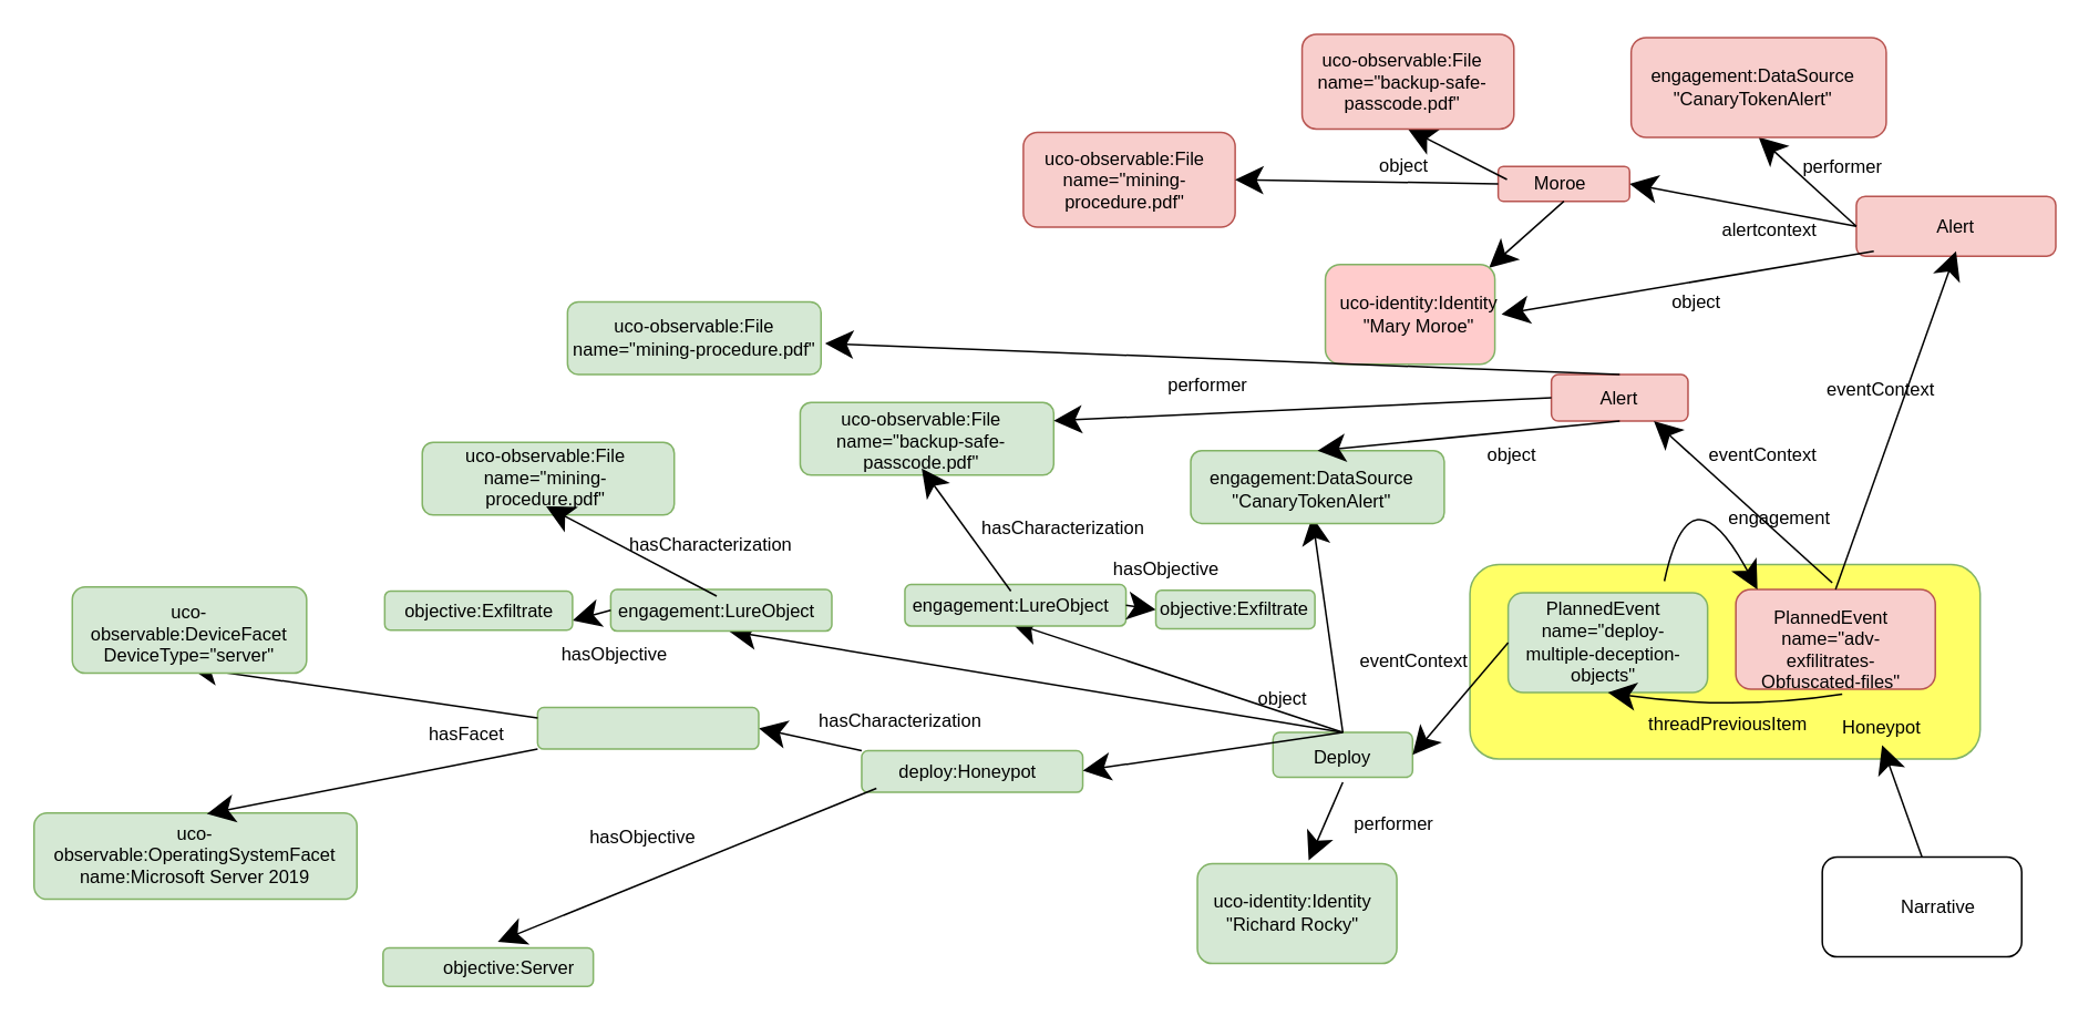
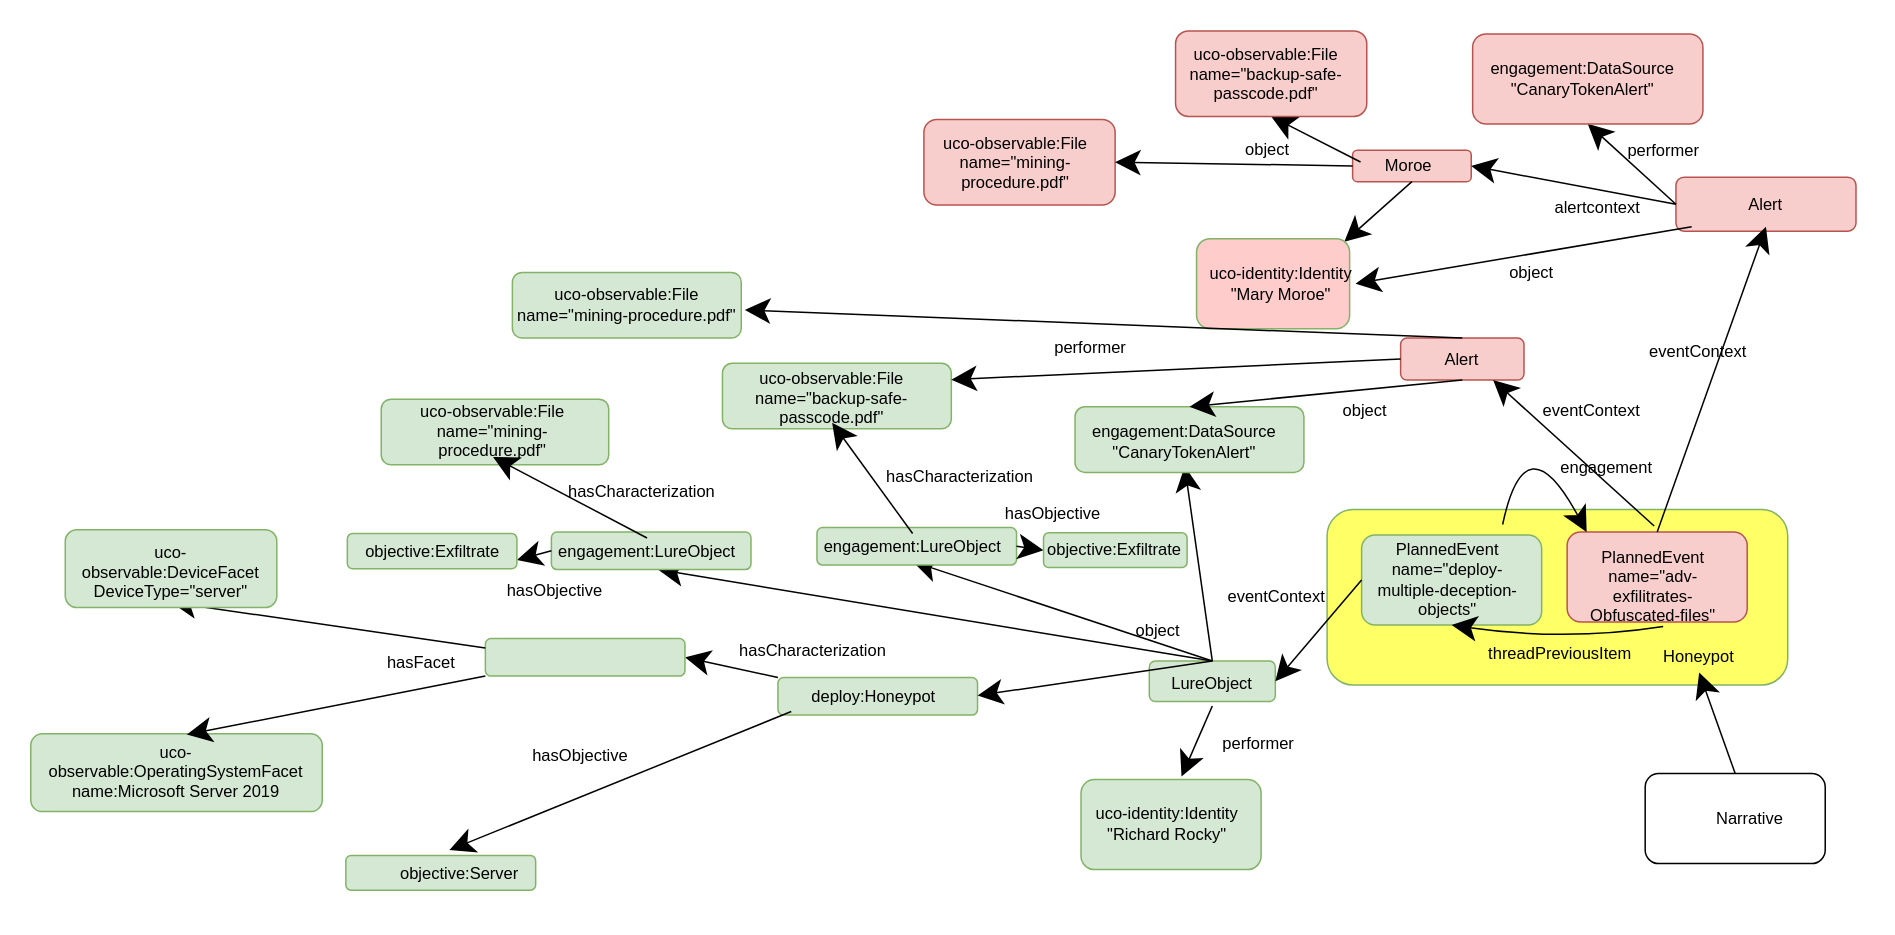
- <mxCell id="21" value="Deploy" style="text;html=1;strokeColor=none;fillColor=none;align=center;verticalAlign=middle;whiteSpace=wrap;rounded=0;fontSize=11;" parent="1" vertex="1"><mxGeometry x="758" y="440" width="99" height="30" as="geometry" /></mxCell>
+ <mxCell id="21" value="LureObject" style="text;html=1;strokeColor=none;fillColor=none;align=center;verticalAlign=middle;whiteSpace=wrap;rounded=0;fontSize=11;" parent="1" vertex="1"><mxGeometry x="758" y="440" width="99" height="30" as="geometry" /></mxCell>
